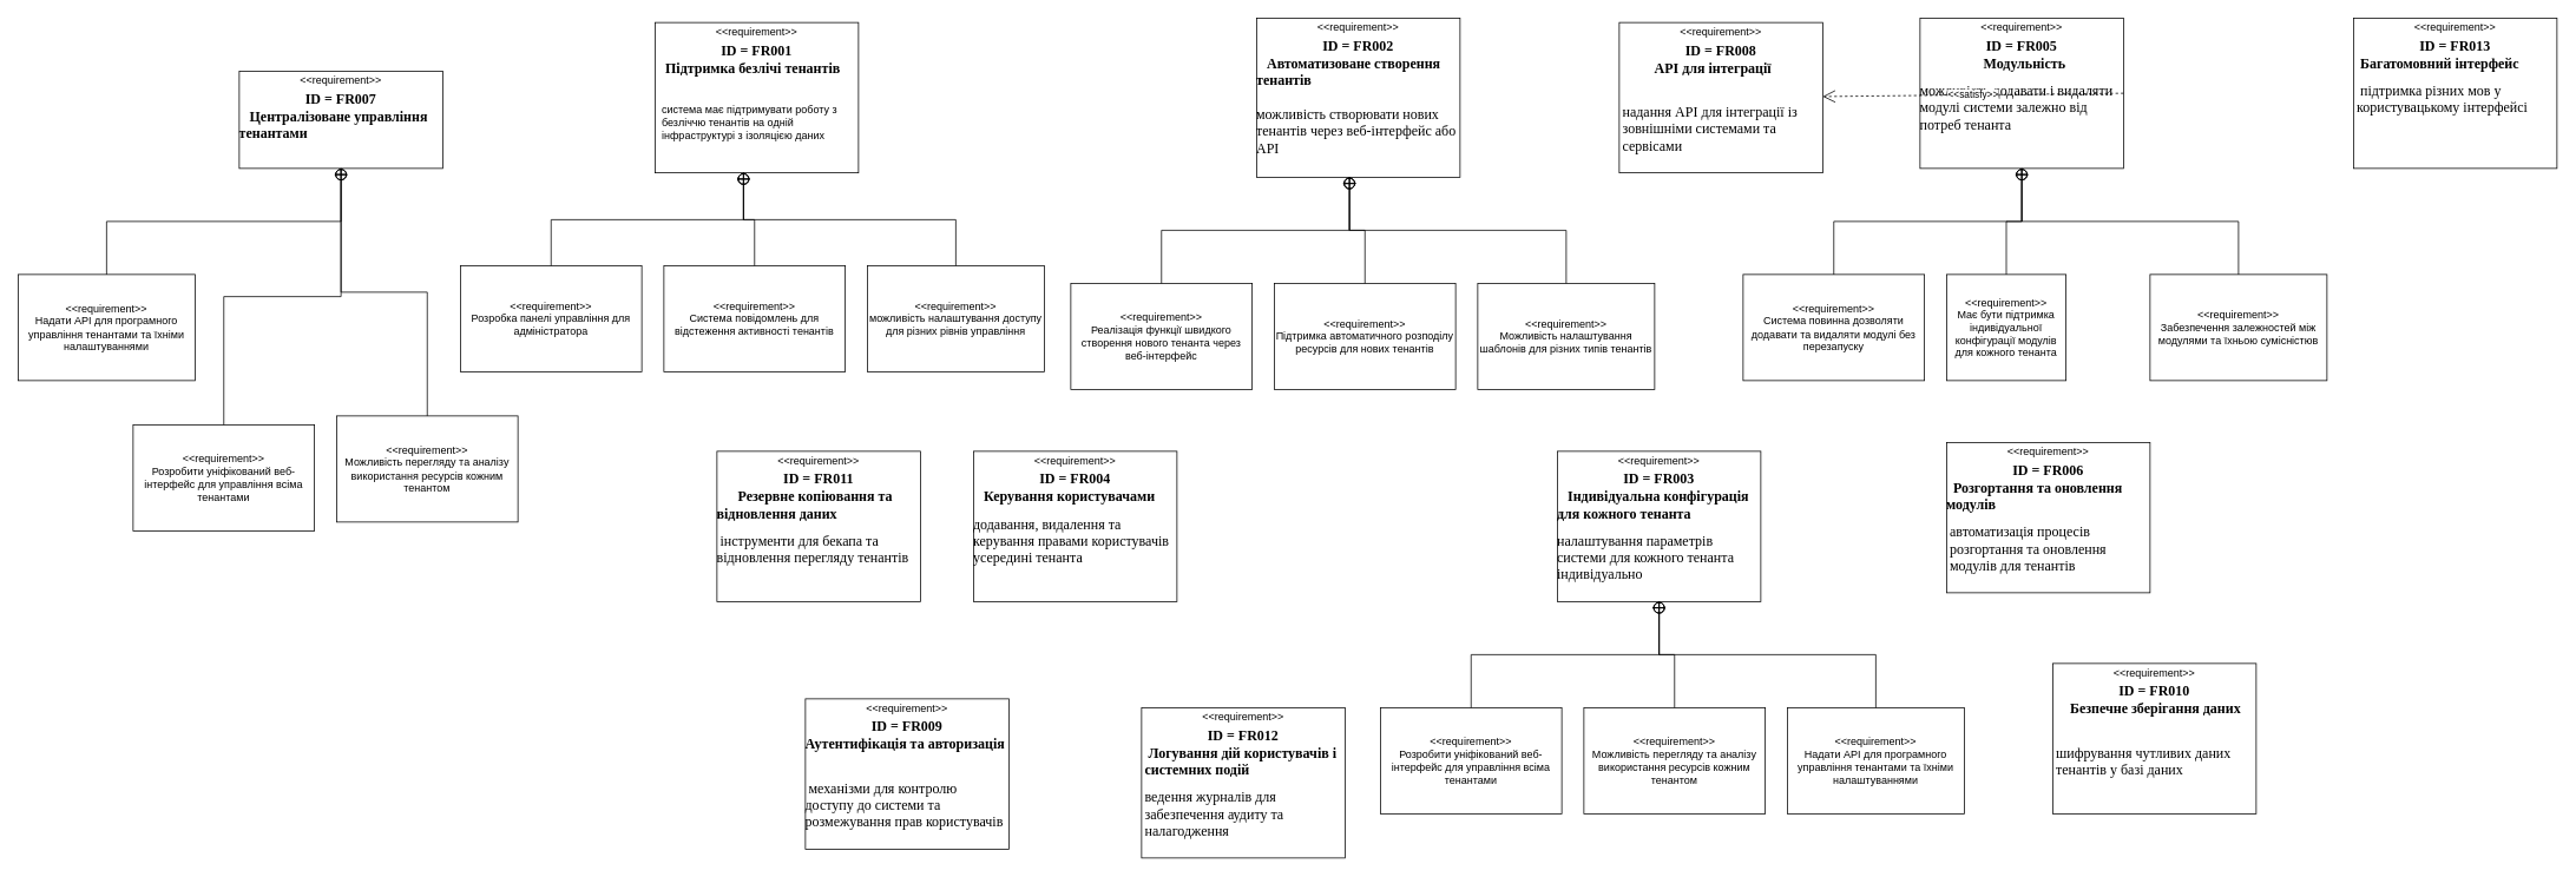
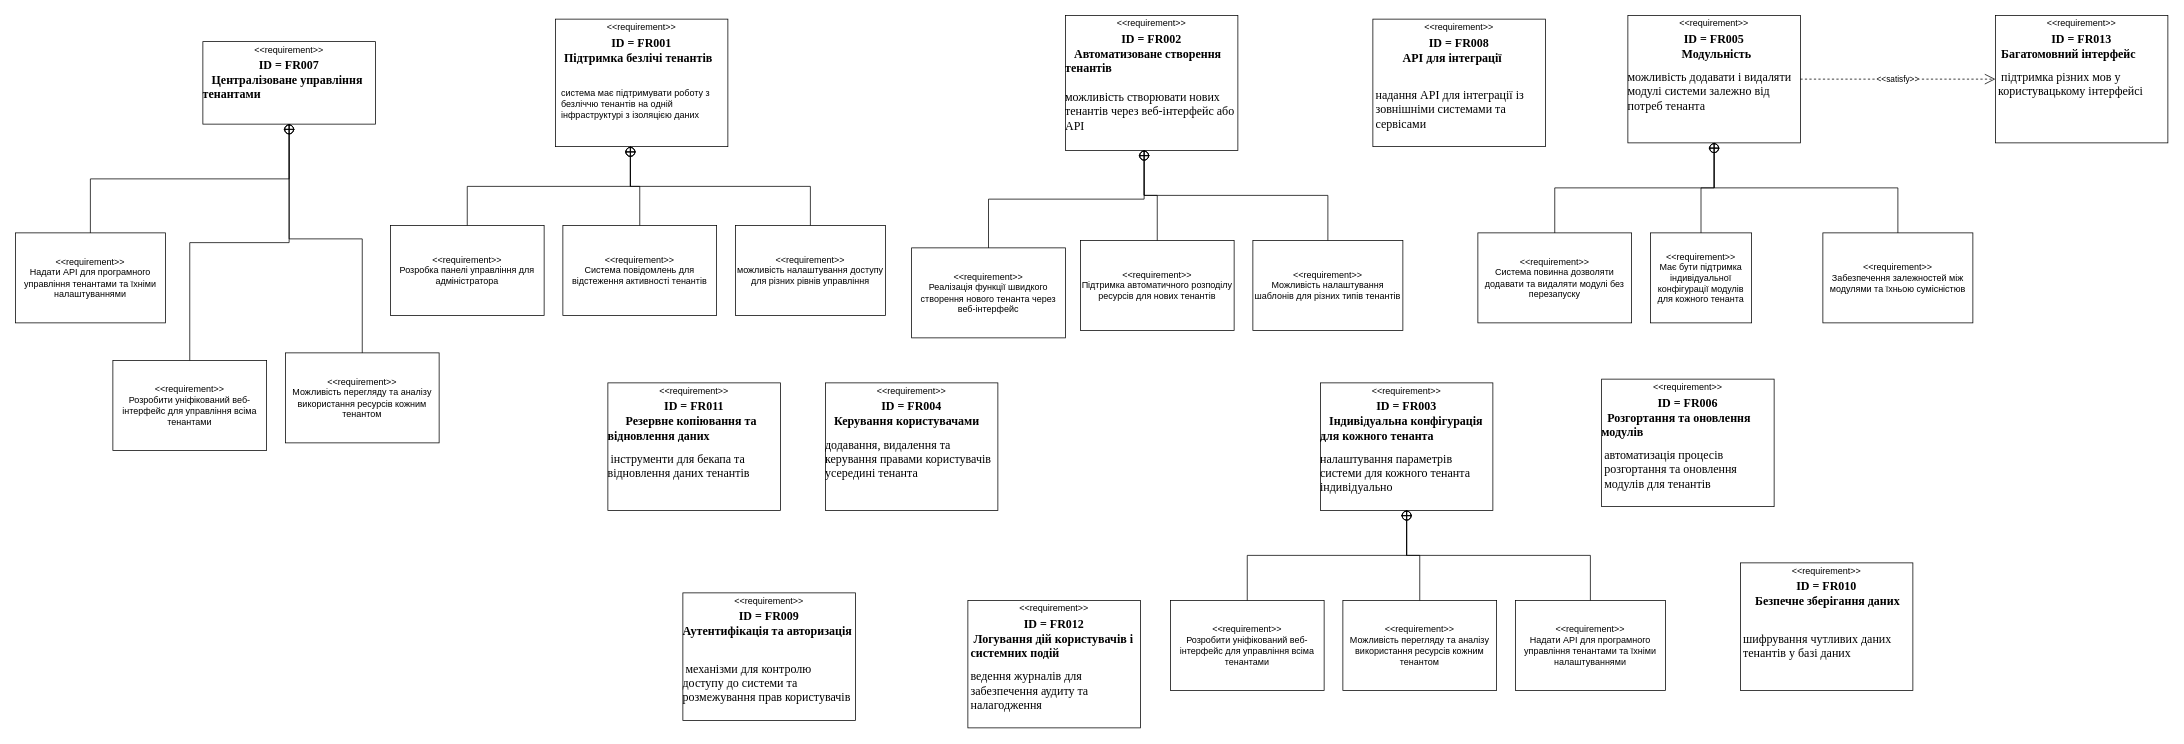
- <mxCell id="45" value="&amp;lt;&amp;lt;satisfy&amp;gt;&amp;gt;" style="endArrow=open;edgeStyle=none;endSize=12;dashed=1;html=1;rounded=0;exitX=1;exitY=0.5;exitDx=0;exitDy=0;" edge="1" source="6" target="9" parent="1"><mxGeometry relative="1" as="geometry"><mxPoint x="2510" y="170" as="sourcePoint" /><mxPoint x="2580" y="-10" as="targetPoint" /><mxPoint as="offset" /></mxGeometry></mxCell>
+ <mxCell id="45" value="&amp;lt;&amp;lt;satisfy&amp;gt;&amp;gt;" style="endArrow=open;edgeStyle=none;endSize=12;dashed=1;html=1;rounded=0;entryX=0;entryY=0.5;entryDx=0;entryDy=0;exitX=1;exitY=0.5;exitDx=0;exitDy=0;" edge="1" source="6" target="14" parent="1"><mxGeometry relative="1" as="geometry"><mxPoint x="2510" y="170" as="sourcePoint" /><mxPoint x="2580" y="-10" as="targetPoint" /><mxPoint as="offset" /></mxGeometry></mxCell>
- <mxCell id="8" value="&lt;p style=&quot;margin:0px;margin-top:4px;text-align:center;&quot;&gt;&amp;lt;&amp;lt;requirement&amp;gt;&amp;gt;&lt;br&gt;&lt;/p&gt;&lt;p style=&quot;margin:0px;margin-top:4px;text-align:center;&quot;&gt;&lt;b style=&quot;border-color: var(--border-color); font-family: Calibri; font-size: medium; text-align: start;&quot;&gt;ID = FR007&lt;/b&gt;&lt;/p&gt;&lt;p style=&quot;margin: 0pt 0pt 0.0pt; font-family: Calibri; font-size: medium; text-align: start;&quot; class=&quot;MsoNormal&quot;&gt;&lt;b&gt;&amp;nbsp; &amp;nbsp;Централізоване управління тенантами&lt;/b&gt;&lt;/p&gt;&lt;p&gt;&lt;/p&gt;&lt;p style=&quot;margin: 0pt 0pt 0.0pt; font-family: Calibri; font-size: medium; text-align: start;&quot; class=&quot;MsoNormal&quot;&gt;&amp;nbsp;&lt;/p&gt;" style="shape=rect;overflow=fill;html=1;whiteSpace=wrap;align=center;" vertex="1" parent="1"><mxGeometry x="270" y="80" width="230" height="110" as="geometry" /></mxCell>
+ <mxCell id="8" value="&lt;p style=&quot;margin:0px;margin-top:4px;text-align:center;&quot;&gt;&amp;lt;&amp;lt;requirement&amp;gt;&amp;gt;&lt;br&gt;&lt;/p&gt;&lt;p style=&quot;margin:0px;margin-top:4px;text-align:center;&quot;&gt;&lt;b style=&quot;border-color: var(--border-color); font-family: Calibri; font-size: medium; text-align: start;&quot;&gt;ID = FR007&lt;/b&gt;&lt;/p&gt;&lt;p style=&quot;margin: 0pt 0pt 0.0pt; font-family: Calibri; font-size: medium; text-align: start;&quot; class=&quot;MsoNormal&quot;&gt;&lt;b&gt;&amp;nbsp; &amp;nbsp;Централізоване управління тенантами&lt;/b&gt;&lt;/p&gt;&lt;p&gt;&lt;/p&gt;&lt;p style=&quot;margin: 0pt 0pt 0.0pt; font-family: Calibri; font-size: medium; text-align: start;&quot; class=&quot;MsoNormal&quot;&gt;&amp;nbsp;&lt;/p&gt;" style="shape=rect;overflow=fill;html=1;whiteSpace=wrap;align=center;" vertex="1" parent="1"><mxGeometry x="270" y="55" width="230" height="110" as="geometry" /></mxCell>
- <mxCell id="21" value="&amp;lt;&amp;lt;requirement&amp;gt;&amp;gt;&lt;br&gt;Реалізація функції швидкого створення нового тенанта через веб-інтерфейс" style="shape=rect;html=1;whiteSpace=wrap;align=center;" vertex="1" parent="1"><mxGeometry x="1210" y="320" width="205" height="120" as="geometry" /></mxCell>
+ <mxCell id="21" value="&amp;lt;&amp;lt;requirement&amp;gt;&amp;gt;&lt;br&gt;Реалізація функції швидкого створення нового тенанта через веб-інтерфейс" style="shape=rect;html=1;whiteSpace=wrap;align=center;" vertex="1" parent="1"><mxGeometry x="1215" y="330" width="205" height="120" as="geometry" /></mxCell>
- <mxCell id="12" value="&lt;p style=&quot;margin:0px;margin-top:4px;text-align:center;&quot;&gt;&amp;lt;&amp;lt;requirement&amp;gt;&amp;gt;&lt;br&gt;&lt;/p&gt;&lt;p style=&quot;margin:0px;margin-top:4px;text-align:center;&quot;&gt;&lt;b style=&quot;border-color: var(--border-color); font-family: Calibri; font-size: medium; text-align: start;&quot;&gt;ID = FR011&lt;/b&gt;&lt;br&gt;&lt;/p&gt;&lt;p style=&quot;margin: 0pt 0pt 0.0pt; font-family: Calibri; font-size: medium; text-align: start;&quot; class=&quot;MsoNormal&quot;&gt;&lt;b&gt;&amp;nbsp; &amp;nbsp; &amp;nbsp;&amp;nbsp;&lt;/b&gt;&lt;b style=&quot;background-color: initial;&quot;&gt;Резервне копіювання та відновлення даних&lt;/b&gt;&lt;b style=&quot;background-color: initial;&quot;&gt;&amp;nbsp; &amp;nbsp;&lt;/b&gt;&lt;/p&gt;&lt;p&gt;&lt;/p&gt;&lt;p style=&quot;margin: 0pt 0pt 0.0pt; font-family: Calibri; font-size: medium; text-align: start;&quot; class=&quot;MsoNormal&quot;&gt;&amp;nbsp;інструменти для бекапа та відновлення перегляду тенантів&lt;/p&gt;" style="shape=rect;overflow=fill;html=1;whiteSpace=wrap;align=center;" vertex="1" parent="1"><mxGeometry x="810" y="510" width="230" height="170" as="geometry" /></mxCell>
+ <mxCell id="12" value="&lt;p style=&quot;margin:0px;margin-top:4px;text-align:center;&quot;&gt;&amp;lt;&amp;lt;requirement&amp;gt;&amp;gt;&lt;br&gt;&lt;/p&gt;&lt;p style=&quot;margin:0px;margin-top:4px;text-align:center;&quot;&gt;&lt;b style=&quot;border-color: var(--border-color); font-family: Calibri; font-size: medium; text-align: start;&quot;&gt;ID = FR011&lt;/b&gt;&lt;br&gt;&lt;/p&gt;&lt;p style=&quot;margin: 0pt 0pt 0.0pt; font-family: Calibri; font-size: medium; text-align: start;&quot; class=&quot;MsoNormal&quot;&gt;&lt;b&gt;&amp;nbsp; &amp;nbsp; &amp;nbsp;&amp;nbsp;&lt;/b&gt;&lt;b style=&quot;background-color: initial;&quot;&gt;Резервне копіювання та відновлення даних&lt;/b&gt;&lt;b style=&quot;background-color: initial;&quot;&gt;&amp;nbsp; &amp;nbsp;&lt;/b&gt;&lt;/p&gt;&lt;p&gt;&lt;/p&gt;&lt;p style=&quot;margin: 0pt 0pt 0.0pt; font-family: Calibri; font-size: medium; text-align: start;&quot; class=&quot;MsoNormal&quot;&gt;&amp;nbsp;інструменти для бекапа та відновлення даних тенантів&lt;/p&gt;" style="shape=rect;overflow=fill;html=1;whiteSpace=wrap;align=center;" vertex="1" parent="1"><mxGeometry x="810" y="510" width="230" height="170" as="geometry" /></mxCell>
- <mxCell id="7" value="&lt;p style=&quot;margin:0px;margin-top:4px;text-align:center;&quot;&gt;&amp;lt;&amp;lt;requirement&amp;gt;&amp;gt;&lt;br&gt;&lt;/p&gt;&lt;p style=&quot;margin:0px;margin-top:4px;text-align:center;&quot;&gt;&lt;b style=&quot;border-color: var(--border-color); font-family: Calibri; font-size: medium; text-align: start;&quot;&gt;ID = FR006&lt;/b&gt;&lt;/p&gt;&lt;p style=&quot;margin: 0pt 0pt 0.0pt; font-family: Calibri; font-size: medium; text-align: start;&quot; class=&quot;MsoNormal&quot;&gt;&lt;b&gt;&amp;nbsp; &lt;/b&gt;&lt;b style=&quot;background-color: initial;&quot;&gt;Розгортання та оновлення модулів&lt;/b&gt;&lt;/p&gt;&lt;p&gt;&lt;/p&gt;&lt;p style=&quot;margin: 0pt 0pt 0.0pt; font-family: Calibri; font-size: medium; text-align: start;&quot; class=&quot;MsoNormal&quot;&gt;&amp;nbsp;автоматизація процесів&amp;nbsp; &amp;nbsp; &amp;nbsp;розгортання та оновлення&amp;nbsp; &amp;nbsp;модулів для тенантів&lt;/p&gt;" style="shape=rect;overflow=fill;html=1;whiteSpace=wrap;align=center;" vertex="1" parent="1"><mxGeometry x="2200" y="500" width="230" height="170" as="geometry" /></mxCell>
+ <mxCell id="7" value="&lt;p style=&quot;margin:0px;margin-top:4px;text-align:center;&quot;&gt;&amp;lt;&amp;lt;requirement&amp;gt;&amp;gt;&lt;br&gt;&lt;/p&gt;&lt;p style=&quot;margin:0px;margin-top:4px;text-align:center;&quot;&gt;&lt;b style=&quot;border-color: var(--border-color); font-family: Calibri; font-size: medium; text-align: start;&quot;&gt;ID = FR006&lt;/b&gt;&lt;/p&gt;&lt;p style=&quot;margin: 0pt 0pt 0.0pt; font-family: Calibri; font-size: medium; text-align: start;&quot; class=&quot;MsoNormal&quot;&gt;&lt;b&gt;&amp;nbsp; &lt;/b&gt;&lt;b style=&quot;background-color: initial;&quot;&gt;Розгортання та оновлення модулів&lt;/b&gt;&lt;/p&gt;&lt;p&gt;&lt;/p&gt;&lt;p style=&quot;margin: 0pt 0pt 0.0pt; font-family: Calibri; font-size: medium; text-align: start;&quot; class=&quot;MsoNormal&quot;&gt;&amp;nbsp;автоматизація процесів&amp;nbsp; &amp;nbsp; &amp;nbsp;розгортання та оновлення&amp;nbsp; &amp;nbsp;модулів для тенантів&lt;/p&gt;" style="shape=rect;overflow=fill;html=1;whiteSpace=wrap;align=center;" vertex="1" parent="1"><mxGeometry x="2135" y="505" width="230" height="170" as="geometry" /></mxCell>
